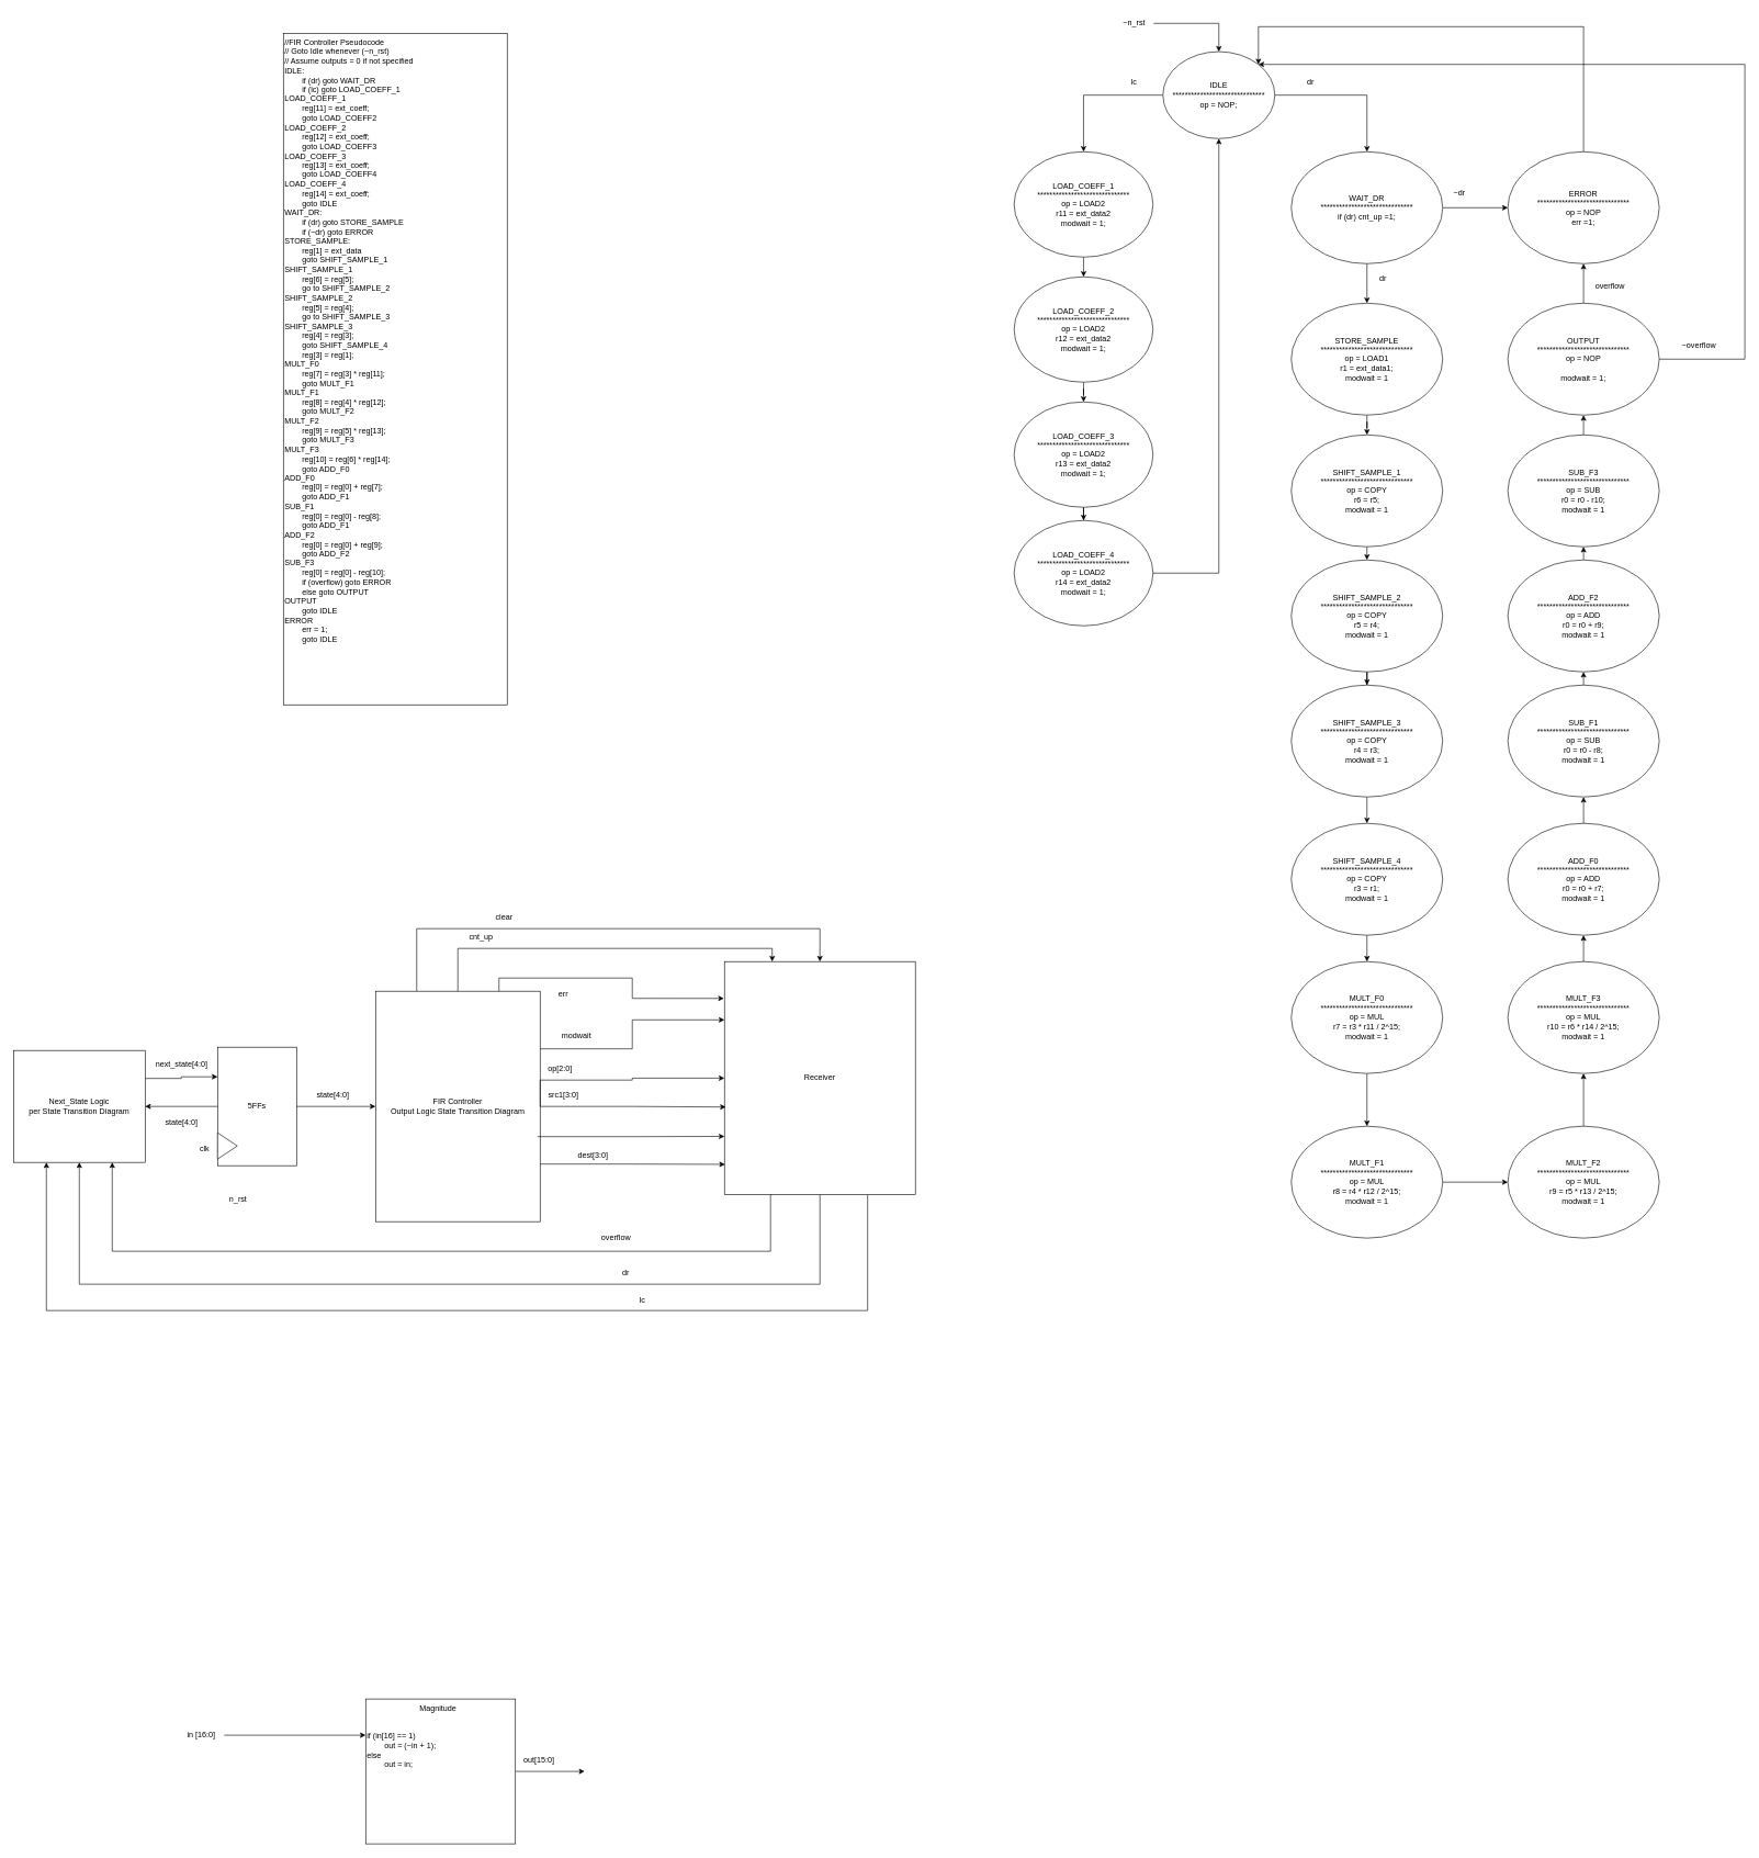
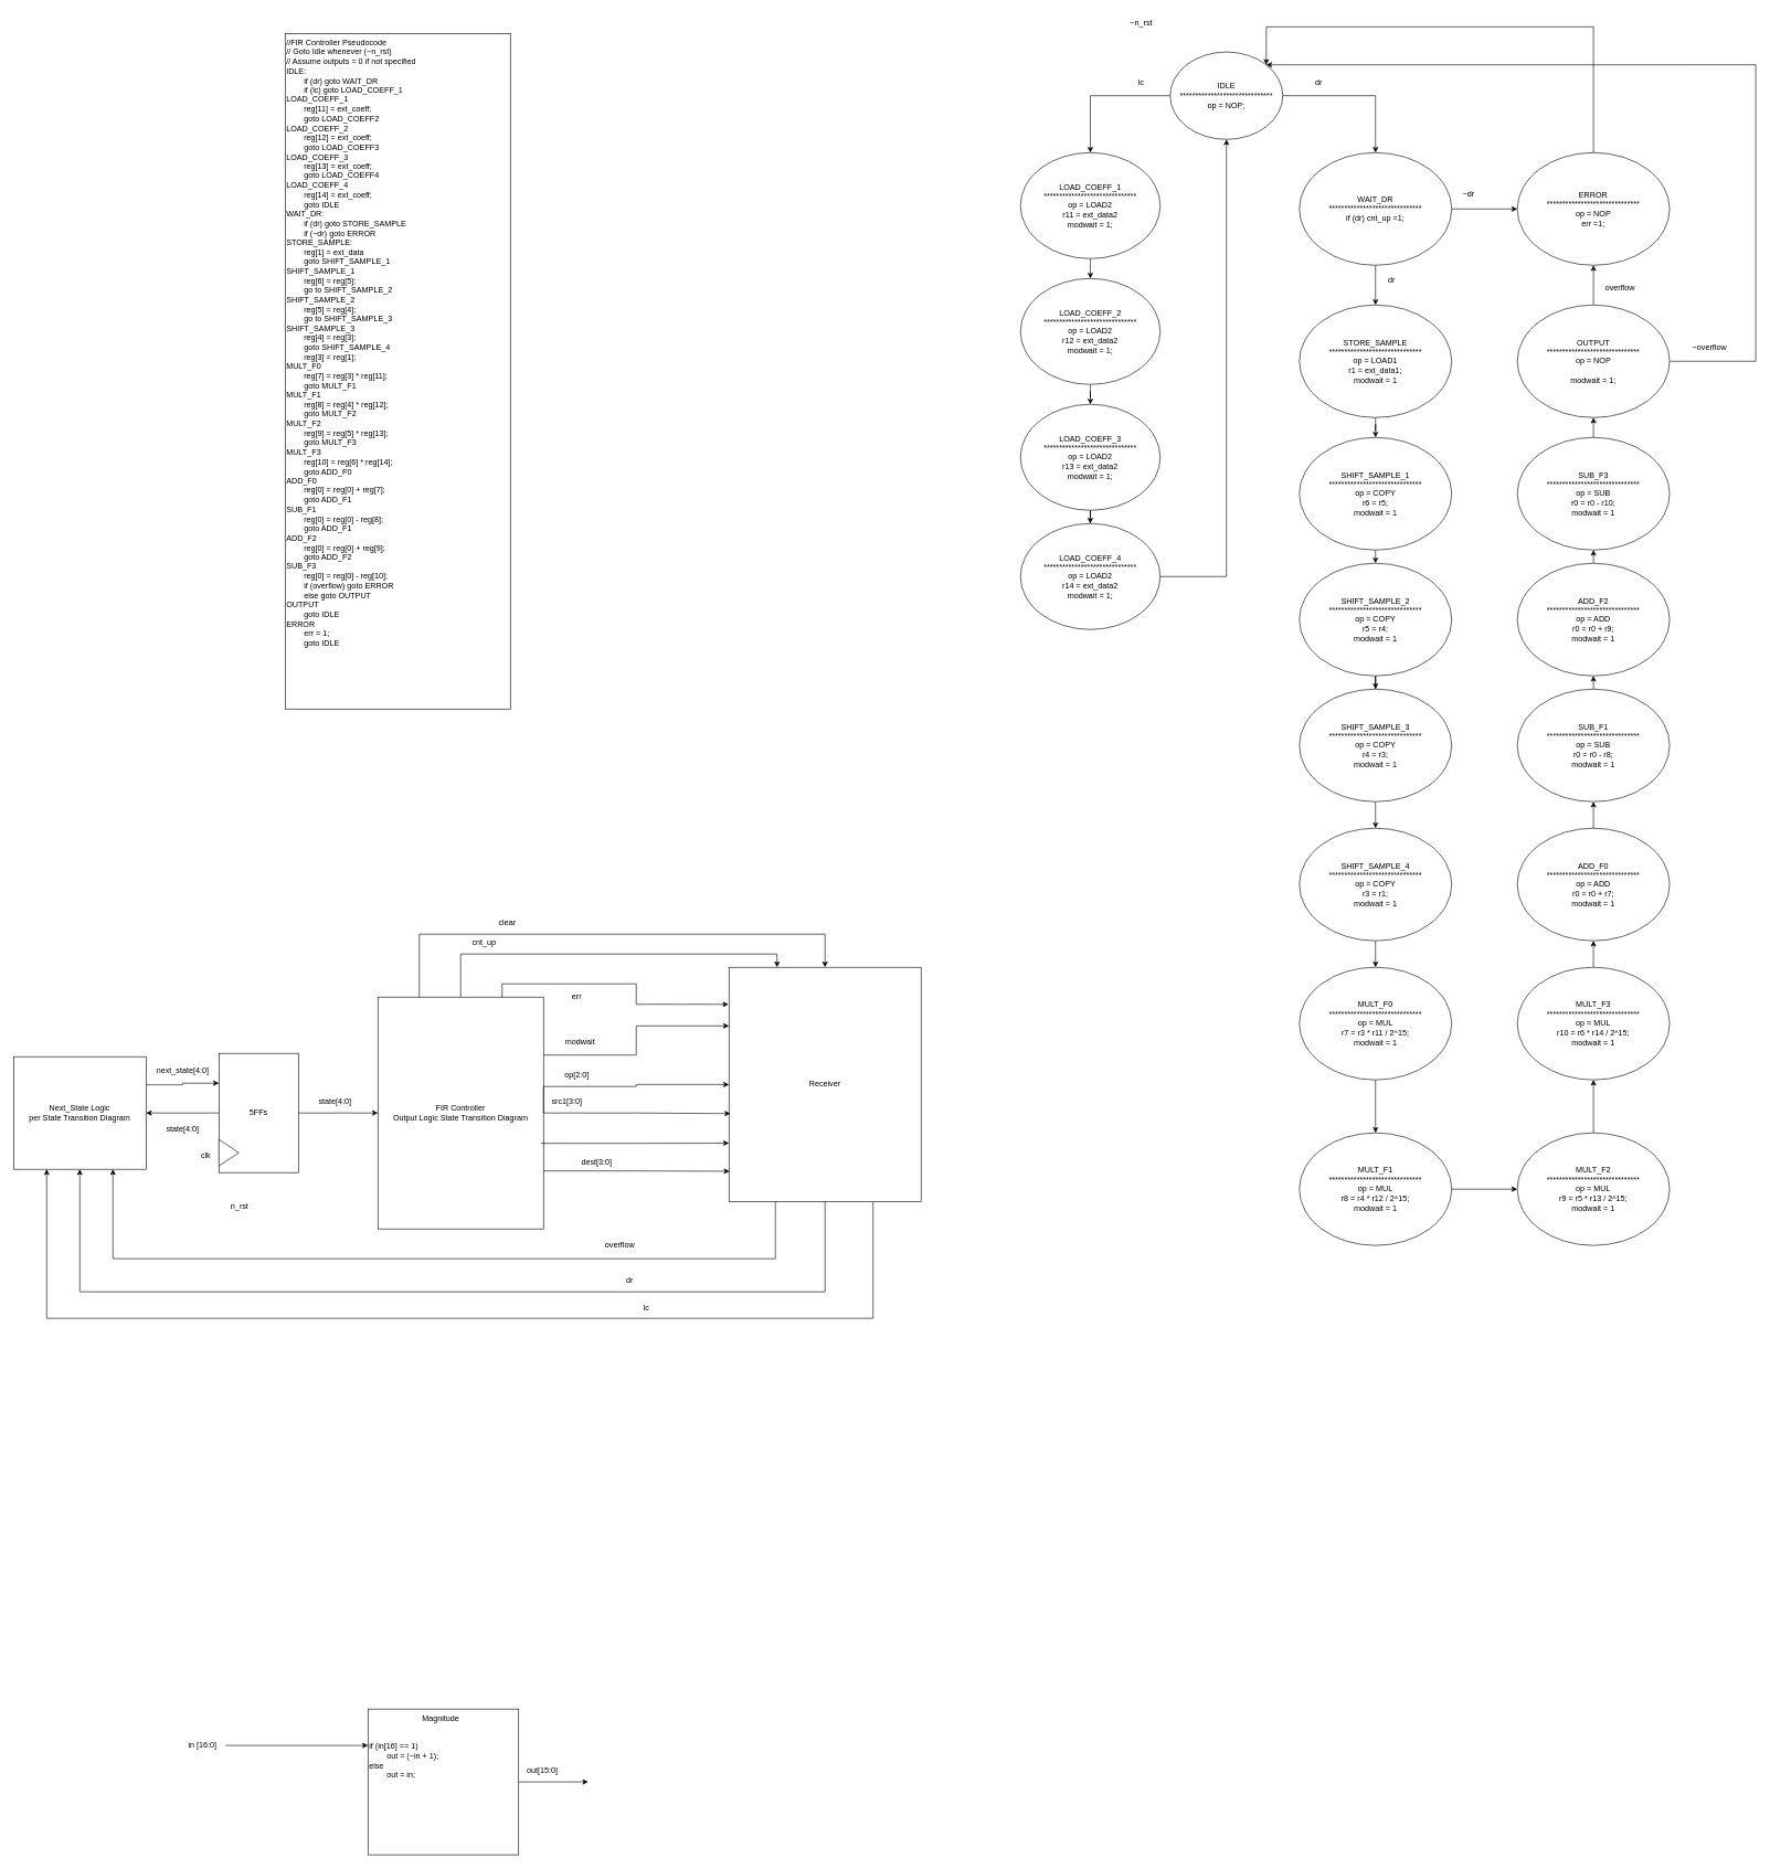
- <mxCell id="10" style="edgeStyle=orthogonalEdgeStyle;rounded=0;orthogonalLoop=1;jettySize=auto;html=1;entryX=0.5;entryY=0;entryDx=0;entryDy=0;" parent="1" source="11" target="6" edge="1"><mxGeometry relative="1" as="geometry" /></mxCell>
- <mxCell id="88" value="err" style="text;html=1;align=center;verticalAlign=middle;resizable=0;points=[];autosize=1;strokeColor=none;fillColor=none;" vertex="1" parent="1"><mxGeometry x="835" y="1495" width="40" height="30" as="geometry" /></mxCell>
+ <mxCell id="88" value="err" style="text;html=1;align=center;verticalAlign=middle;resizable=0;points=[];autosize=1;strokeColor=none;fillColor=none;" vertex="1" parent="1"><mxGeometry x="850" y="1490" width="40" height="30" as="geometry" /></mxCell>
- <mxCell id="81" value="op[2:0]" style="text;html=1;align=center;verticalAlign=middle;resizable=0;points=[];autosize=1;strokeColor=none;fillColor=none;" vertex="1" parent="1"><mxGeometry x="820" y="1608" width="60" height="30" as="geometry" /></mxCell>
+ <mxCell id="81" value="op[2:0]" style="text;html=1;align=center;verticalAlign=middle;resizable=0;points=[];autosize=1;strokeColor=none;fillColor=none;" vertex="1" parent="1"><mxGeometry x="840" y="1608" width="60" height="30" as="geometry" /></mxCell>
